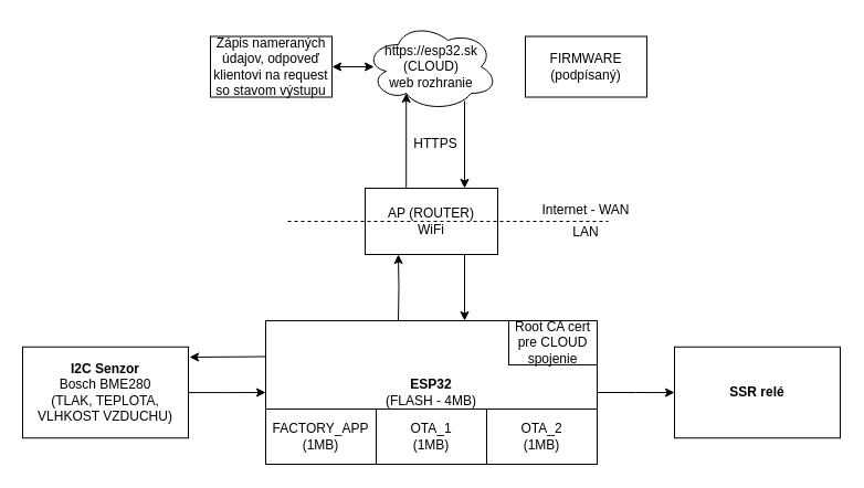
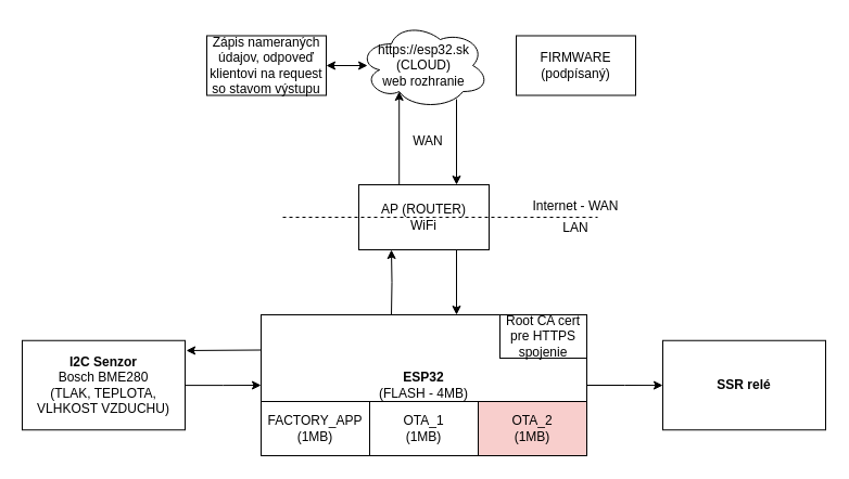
- <mxCell id="12" value="HTTPS" style="text;html=1;strokeColor=none;fillColor=none;align=center;verticalAlign=middle;whiteSpace=wrap;rounded=0;" parent="1" vertex="1"><mxGeometry x="374" y="120" width="40" height="20" as="geometry" /></mxCell>
+ <mxCell id="12" value="WAN" style="text;html=1;strokeColor=none;fillColor=none;align=center;verticalAlign=middle;whiteSpace=wrap;rounded=0;" parent="1" vertex="1"><mxGeometry x="374" y="120" width="40" height="20" as="geometry" /></mxCell>
- <mxCell id="21" value="Root CA cert&lt;br&gt;pre CLOUD spojenie" style="rounded=0;whiteSpace=wrap;html=1;" parent="1" vertex="1"><mxGeometry x="460" y="290" width="80" height="40" as="geometry" /></mxCell>
+ <mxCell id="21" value="Root CA cert&lt;br&gt;pre HTTPS spojenie" style="rounded=0;whiteSpace=wrap;html=1;" parent="1" vertex="1"><mxGeometry x="460" y="290" width="80" height="40" as="geometry" /></mxCell>
- <mxCell id="11" value="OTA_2&lt;br&gt;(1MB)" style="rounded=0;whiteSpace=wrap;html=1;" parent="1" vertex="1"><mxGeometry x="440" y="370" width="100" height="50" as="geometry" /></mxCell>
+ <mxCell id="11" value="OTA_2&lt;br&gt;(1MB)" style="rounded=0;whiteSpace=wrap;html=1;fillColor=#f8cecc;" parent="1" vertex="1"><mxGeometry x="440" y="370" width="100" height="50" as="geometry" /></mxCell>
